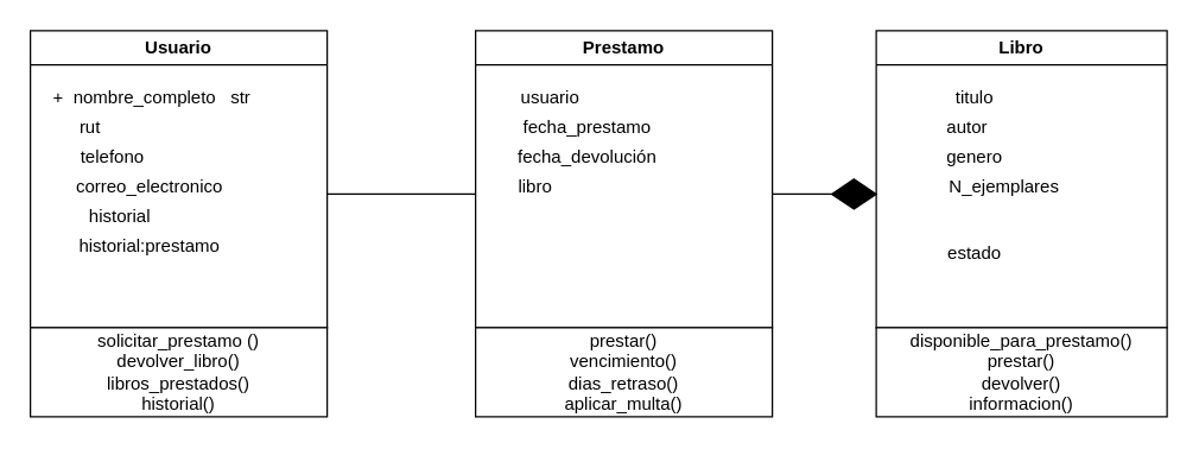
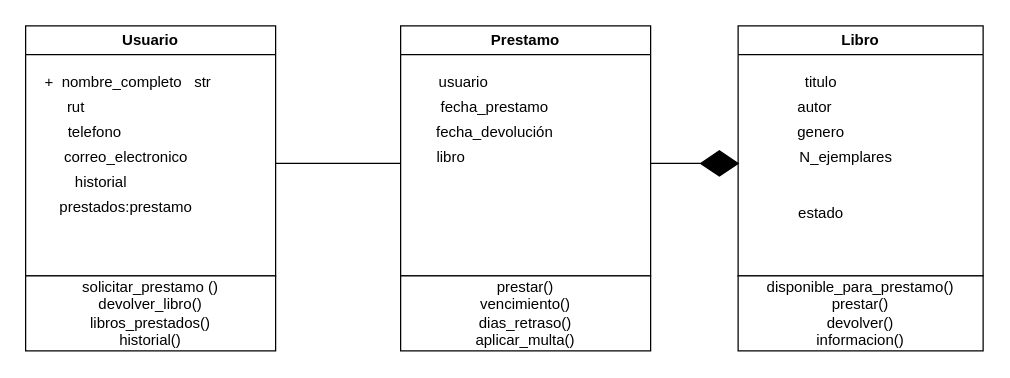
- <mxCell id="8" value="historial:prestamo" style="text;html=1;align=center;verticalAlign=middle;resizable=0;points=[];autosize=1;strokeColor=none;fillColor=none;" vertex="1" parent="2"><mxGeometry x="20" y="130" width="120" height="30" as="geometry" /></mxCell>
+ <mxCell id="8" value="prestados:prestamo" style="text;html=1;align=center;verticalAlign=middle;resizable=0;points=[];autosize=1;strokeColor=none;fillColor=none;" vertex="1" parent="2"><mxGeometry x="20" y="130" width="120" height="30" as="geometry" /></mxCell>
